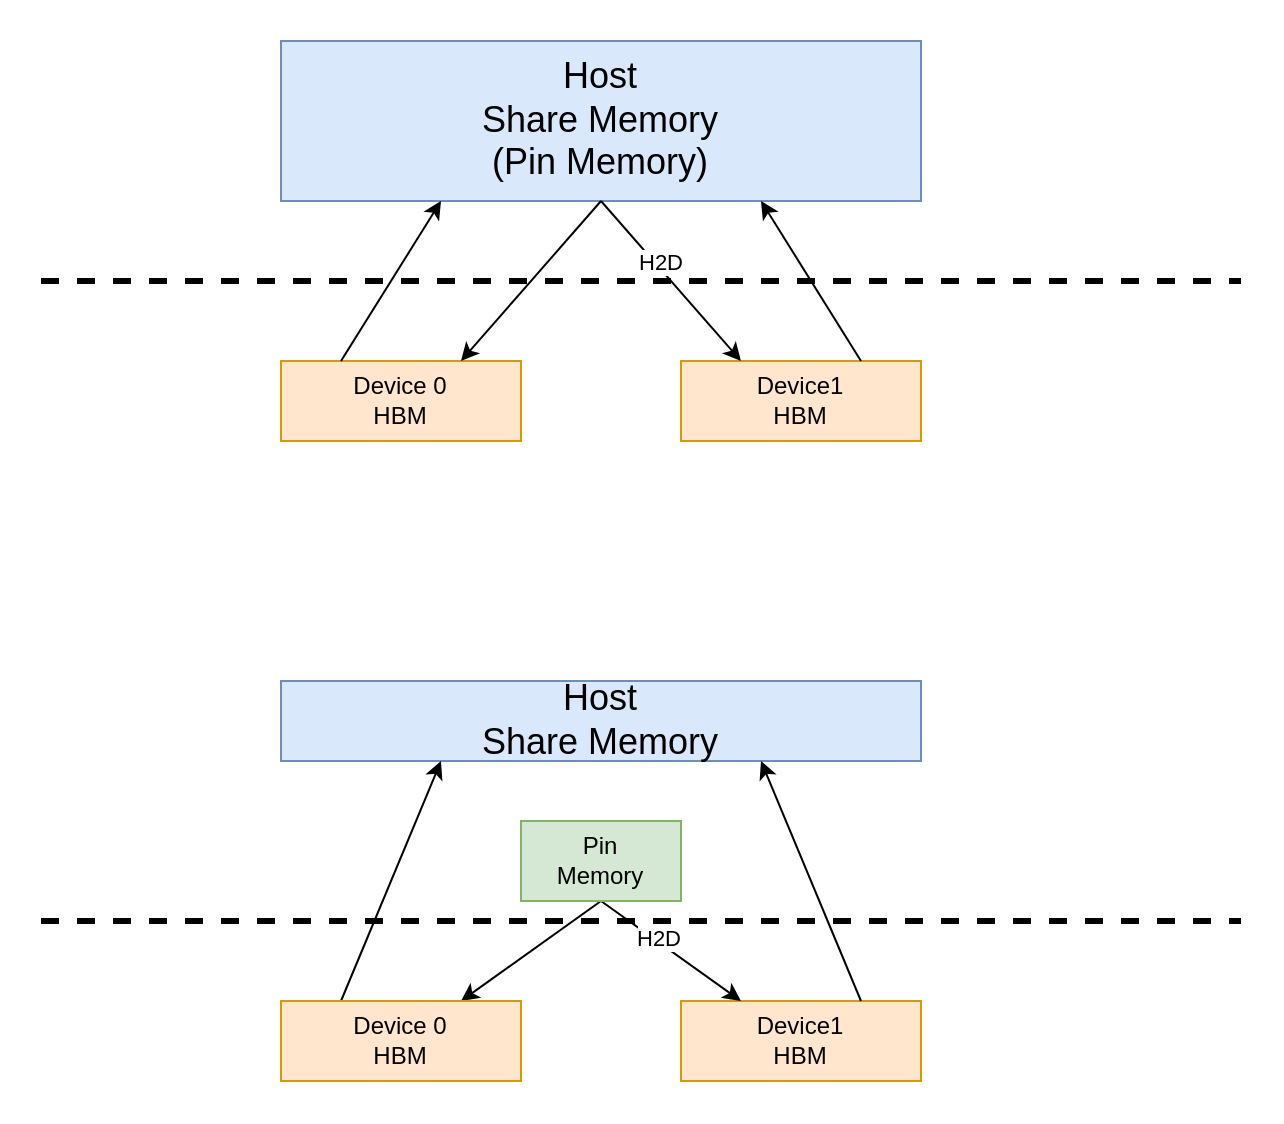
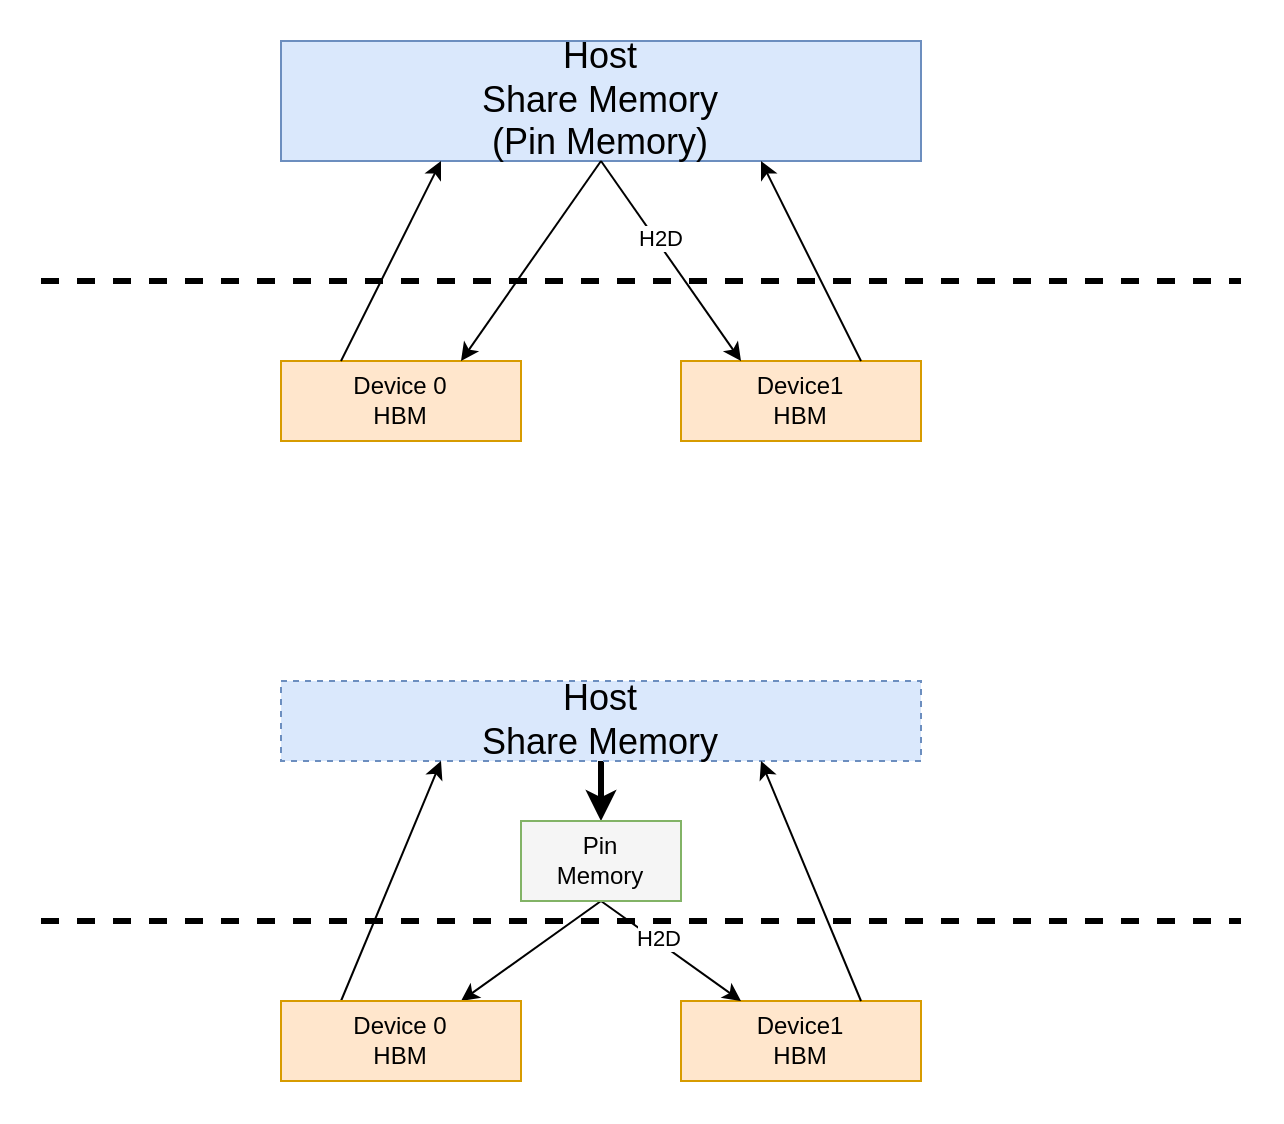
- <mxCell id="2" value="&lt;font style=&quot;font-size: 18px;&quot;&gt;Host&lt;br&gt;Share Memory&lt;br&gt;(Pin Memory)&lt;/font&gt;" style="rounded=0;whiteSpace=wrap;html=1;fillColor=#dae8fc;strokeColor=#6c8ebf;" vertex="1" parent="1"><mxGeometry x="140" y="20" width="320" height="80" as="geometry" /></mxCell>
+ <mxCell id="2" value="&lt;font style=&quot;font-size: 18px;&quot;&gt;Host&lt;br&gt;Share Memory&lt;br&gt;(Pin Memory)&lt;/font&gt;" style="rounded=0;whiteSpace=wrap;html=1;fillColor=#dae8fc;strokeColor=#6c8ebf;" vertex="1" parent="1"><mxGeometry x="140" y="20" width="320" height="60" as="geometry" /></mxCell>
- <mxCell id="12" value="&lt;font style=&quot;font-size: 18px;&quot;&gt;Host&lt;br&gt;Share Memory&lt;br&gt;&lt;/font&gt;" style="rounded=0;whiteSpace=wrap;html=1;fillColor=#dae8fc;strokeColor=#6c8ebf;" vertex="1" parent="1"><mxGeometry x="140" y="340" width="320" height="40" as="geometry" /></mxCell>
+ <mxCell id="12" value="&lt;font style=&quot;font-size: 18px;&quot;&gt;Host&lt;br&gt;Share Memory&lt;br&gt;&lt;/font&gt;" style="rounded=0;whiteSpace=wrap;html=1;fillColor=#dae8fc;strokeColor=#6c8ebf;dashed=1;" vertex="1" parent="1"><mxGeometry x="140" y="340" width="320" height="40" as="geometry" /></mxCell>
+ <mxCell id="11" value="" style="edgeStyle=orthogonalEdgeStyle;rounded=0;orthogonalLoop=1;jettySize=auto;html=1;strokeWidth=3;fontSize=18;" edge="1" parent="1" source="12" target="22"><mxGeometry relative="1" as="geometry" /></mxCell>
- <mxCell id="22" value="Pin&lt;br&gt;Memory" style="rounded=0;whiteSpace=wrap;html=1;fillColor=#d5e8d4;strokeColor=#82b366;" vertex="1" parent="1"><mxGeometry x="260" y="410" width="80" height="40" as="geometry" /></mxCell>
+ <mxCell id="22" value="Pin&lt;br&gt;Memory" style="rounded=0;whiteSpace=wrap;html=1;fillColor=#f5f5f5;strokeColor=#82b366;" vertex="1" parent="1"><mxGeometry x="260" y="410" width="80" height="40" as="geometry" /></mxCell>
